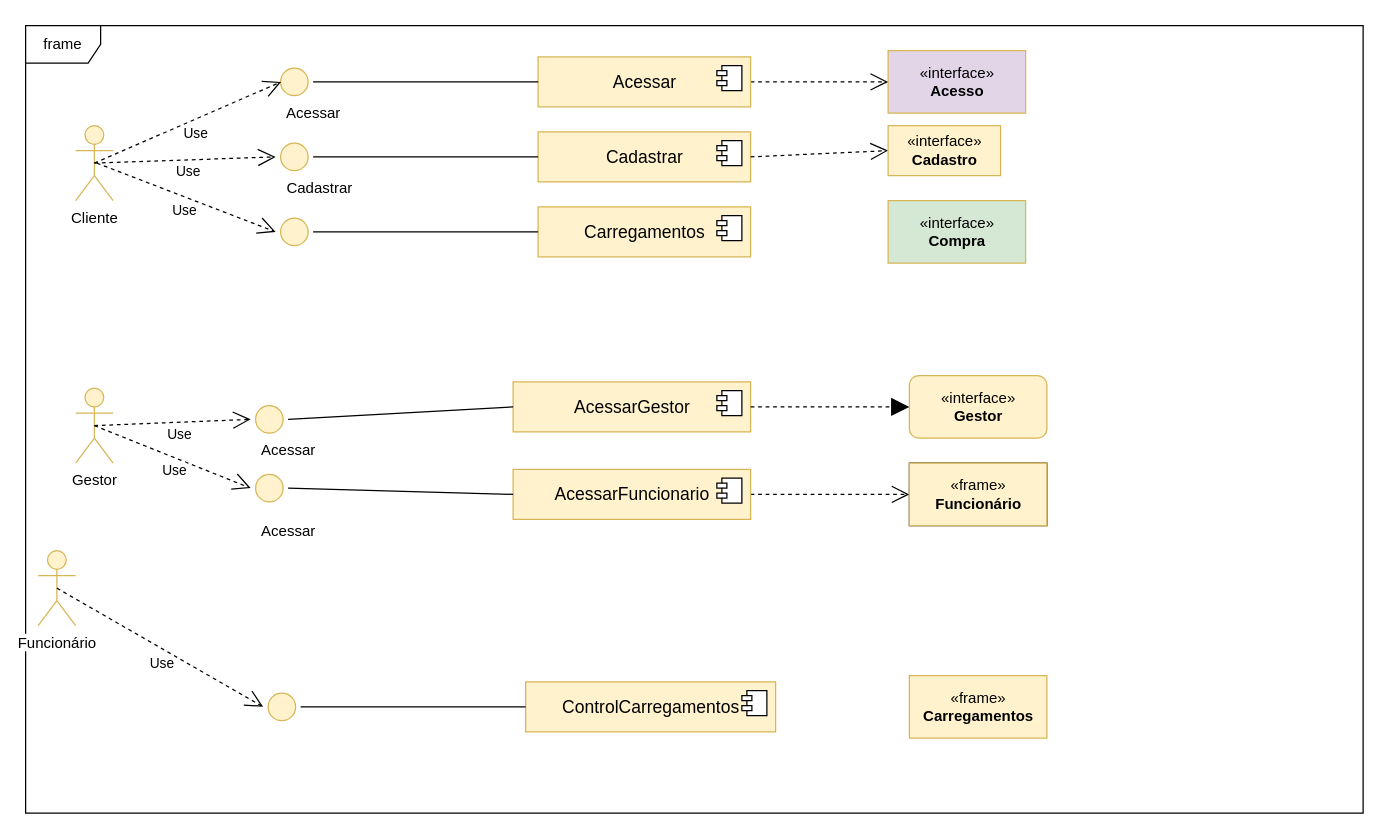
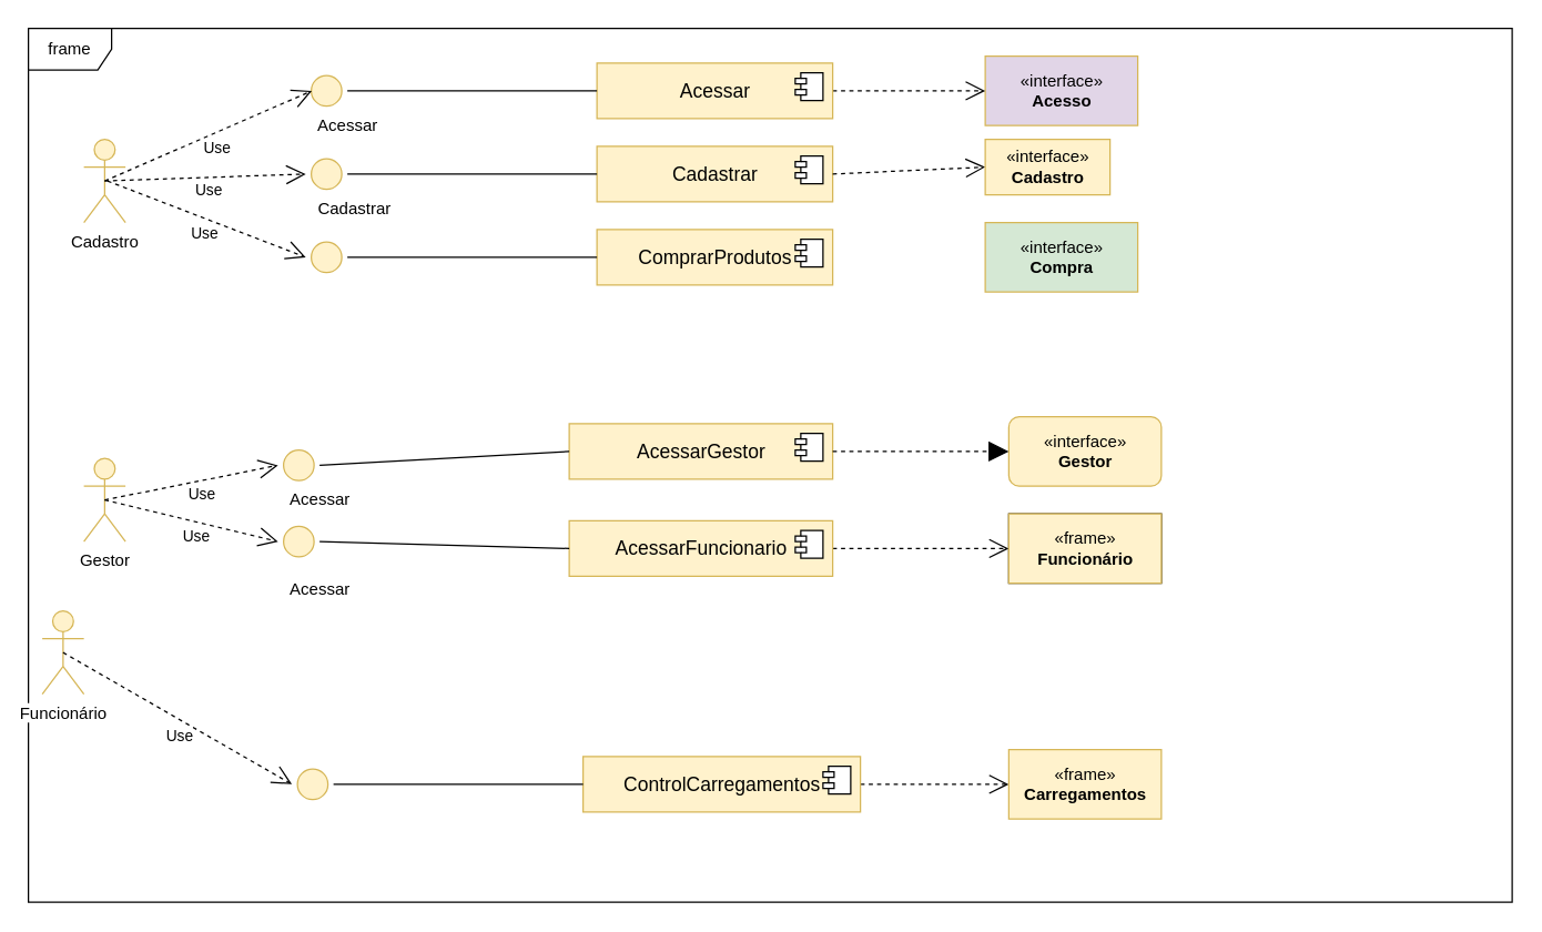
- <mxCell id="8" value="Cliente" style="shape=umlActor;verticalLabelPosition=bottom;labelBackgroundColor=#ffffff;verticalAlign=top;html=1;fillColor=#fff2cc;strokeColor=#d6b656;" parent="1" vertex="1"><mxGeometry x="60" y="100" width="30" height="60" as="geometry" /></mxCell>
+ <mxCell id="8" value="Cadastro" style="shape=umlActor;verticalLabelPosition=bottom;labelBackgroundColor=#ffffff;verticalAlign=top;html=1;fillColor=#fff2cc;strokeColor=#d6b656;" parent="1" vertex="1"><mxGeometry x="60" y="100" width="30" height="60" as="geometry" /></mxCell>
- <mxCell id="23" value="&lt;font style=&quot;font-size: 14px&quot;&gt;Carregamentos&lt;/font&gt;" style="html=1;dropTarget=0;fillColor=#fff2cc;strokeColor=#d6b656;" parent="1" vertex="1"><mxGeometry x="430" y="165" width="170" height="40" as="geometry" /></mxCell>
+ <mxCell id="23" value="&lt;font style=&quot;font-size: 14px&quot;&gt;ComprarProdutos&lt;/font&gt;" style="html=1;dropTarget=0;fillColor=#fff2cc;strokeColor=#d6b656;" parent="1" vertex="1"><mxGeometry x="430" y="165" width="170" height="40" as="geometry" /></mxCell>
- <mxCell id="7" value="Gestor" style="shape=umlActor;verticalLabelPosition=bottom;labelBackgroundColor=#ffffff;verticalAlign=top;html=1;fillColor=#fff2cc;strokeColor=#d6b656;" parent="1" vertex="1"><mxGeometry x="60" y="310" width="30" height="60" as="geometry" /></mxCell>
+ <mxCell id="7" value="Gestor" style="shape=umlActor;verticalLabelPosition=bottom;labelBackgroundColor=#ffffff;verticalAlign=top;html=1;fillColor=#fff2cc;strokeColor=#d6b656;" parent="1" vertex="1"><mxGeometry x="60" y="330" width="30" height="60" as="geometry" /></mxCell>
+ <mxCell id="46" value="" style="endArrow=open;endSize=12;dashed=1;html=1;entryX=0;entryY=0.5;entryDx=0;entryDy=0;exitX=1;exitY=0.5;exitDx=0;exitDy=0;" edge="1" parent="1" source="48" target="47"><mxGeometry x="-0.125" y="-50" width="160" relative="1" as="geometry"><mxPoint x="390" y="460" as="sourcePoint" /><mxPoint x="727" y="595" as="targetPoint" /><mxPoint x="-1" as="offset" /></mxGeometry></mxCell>
